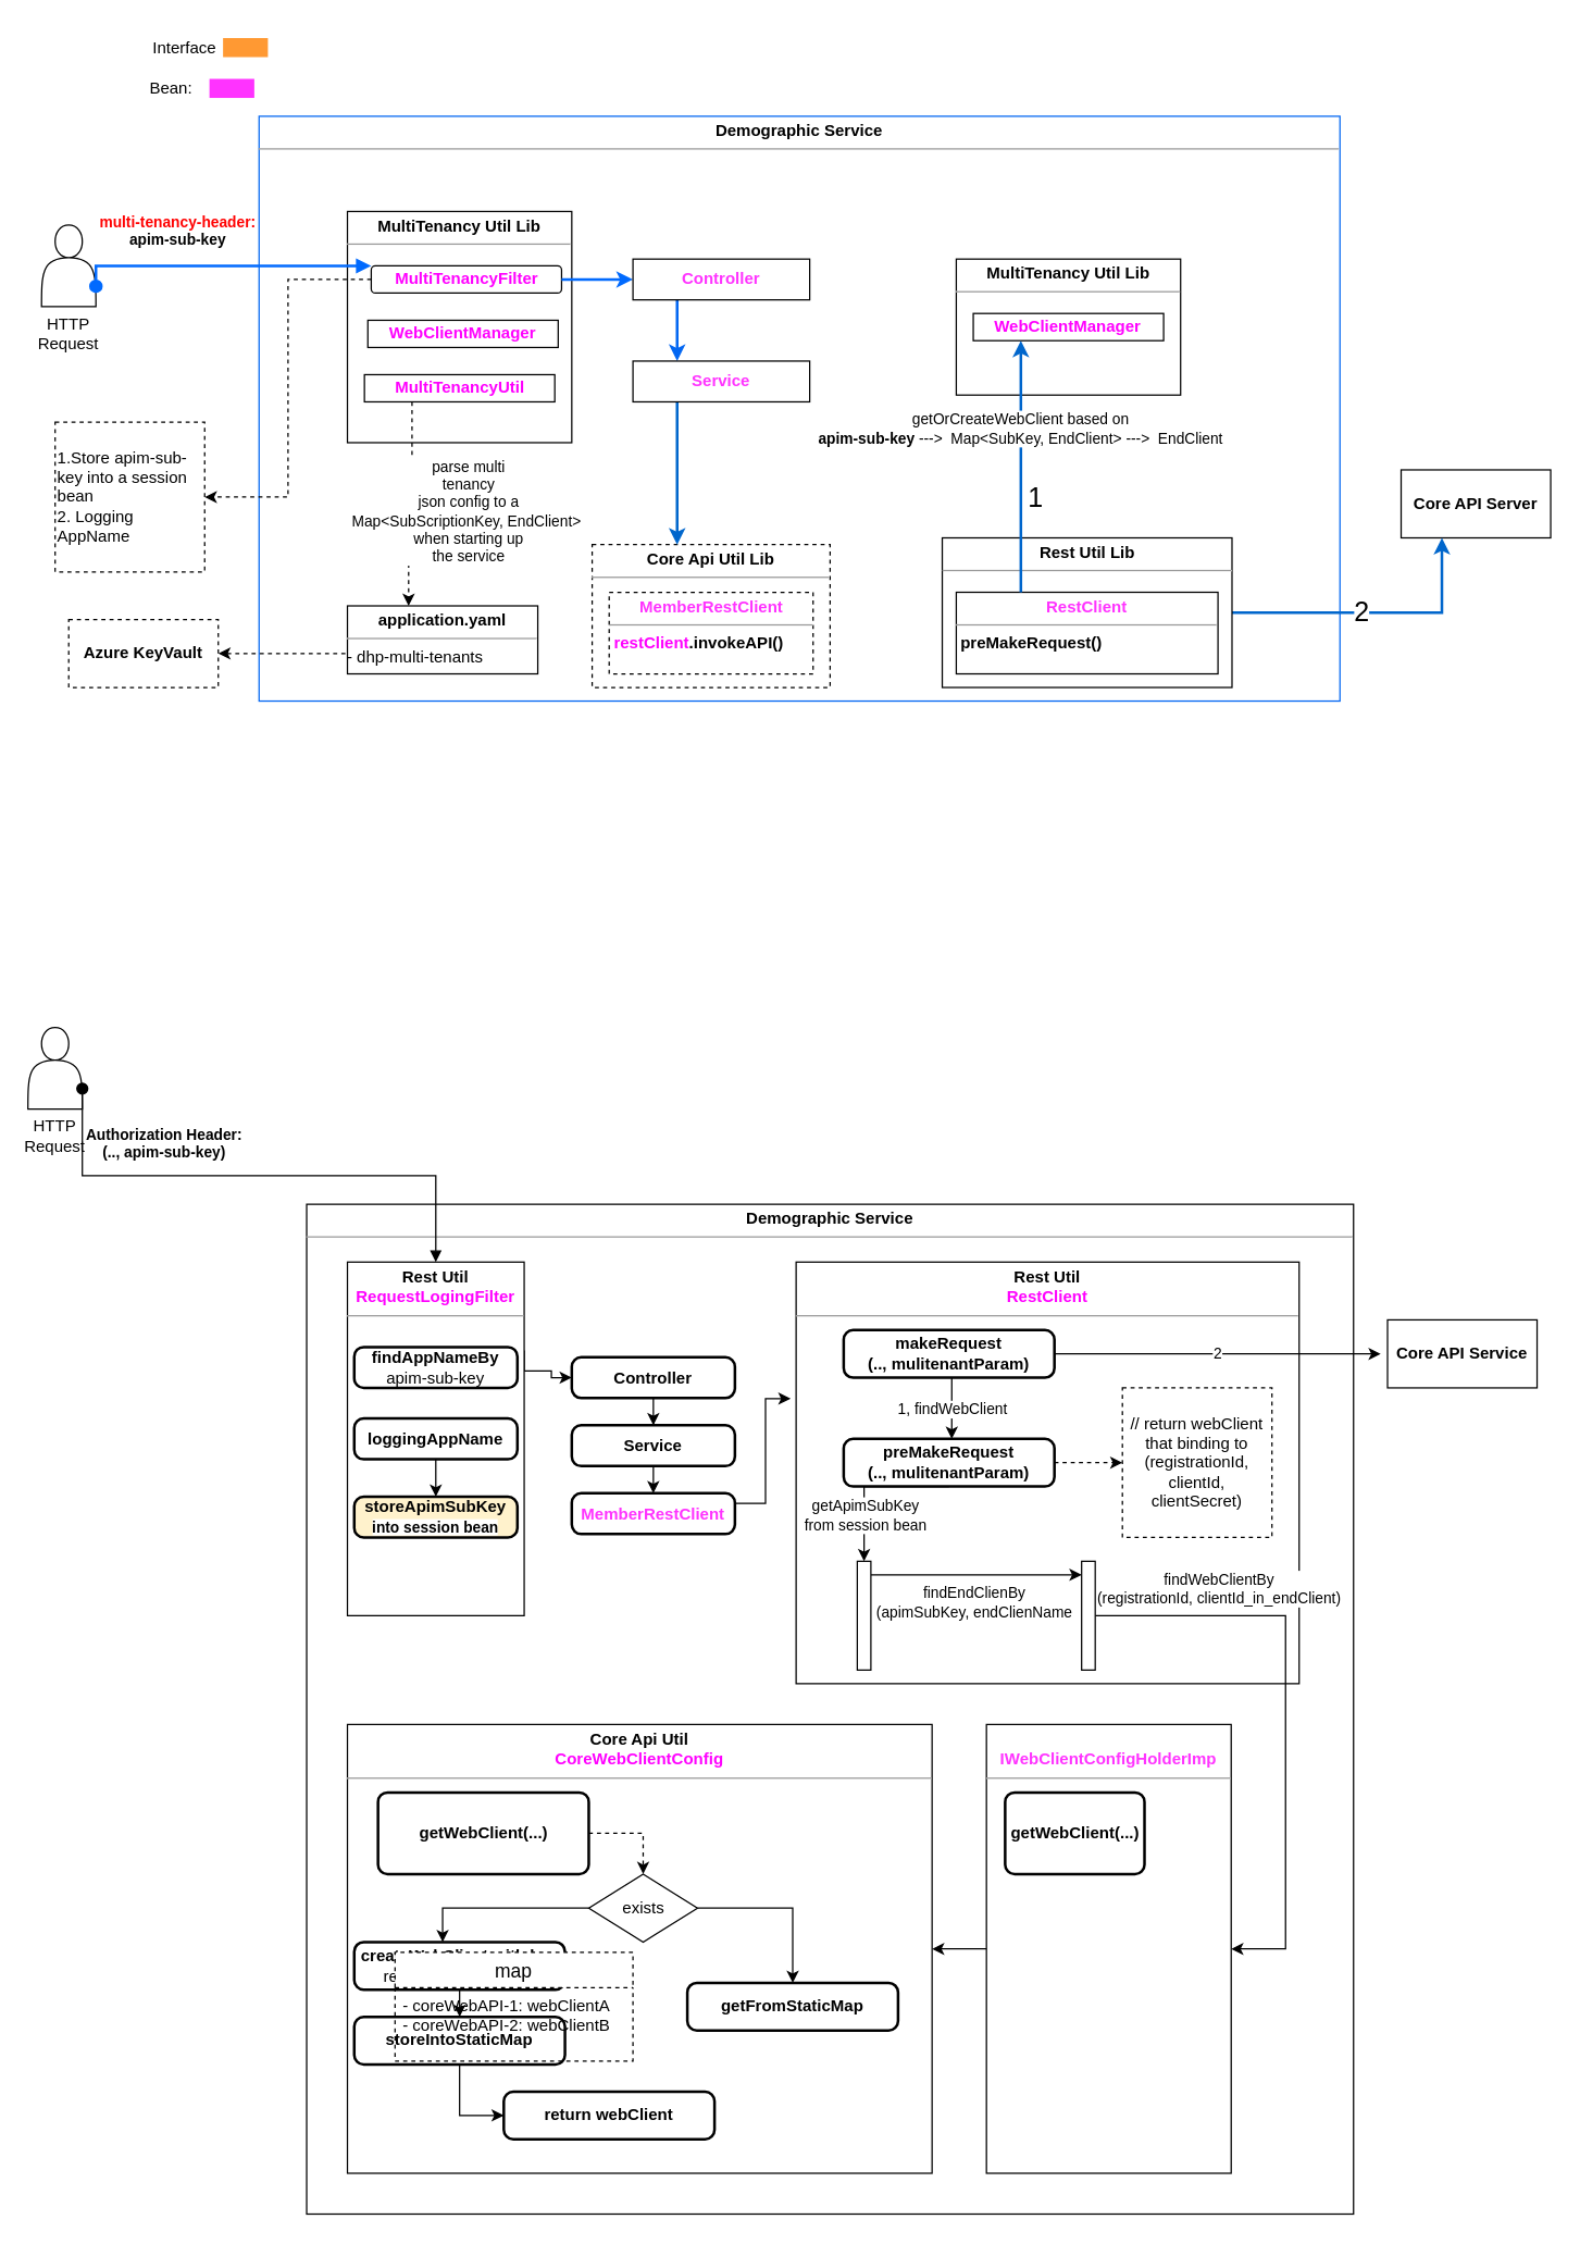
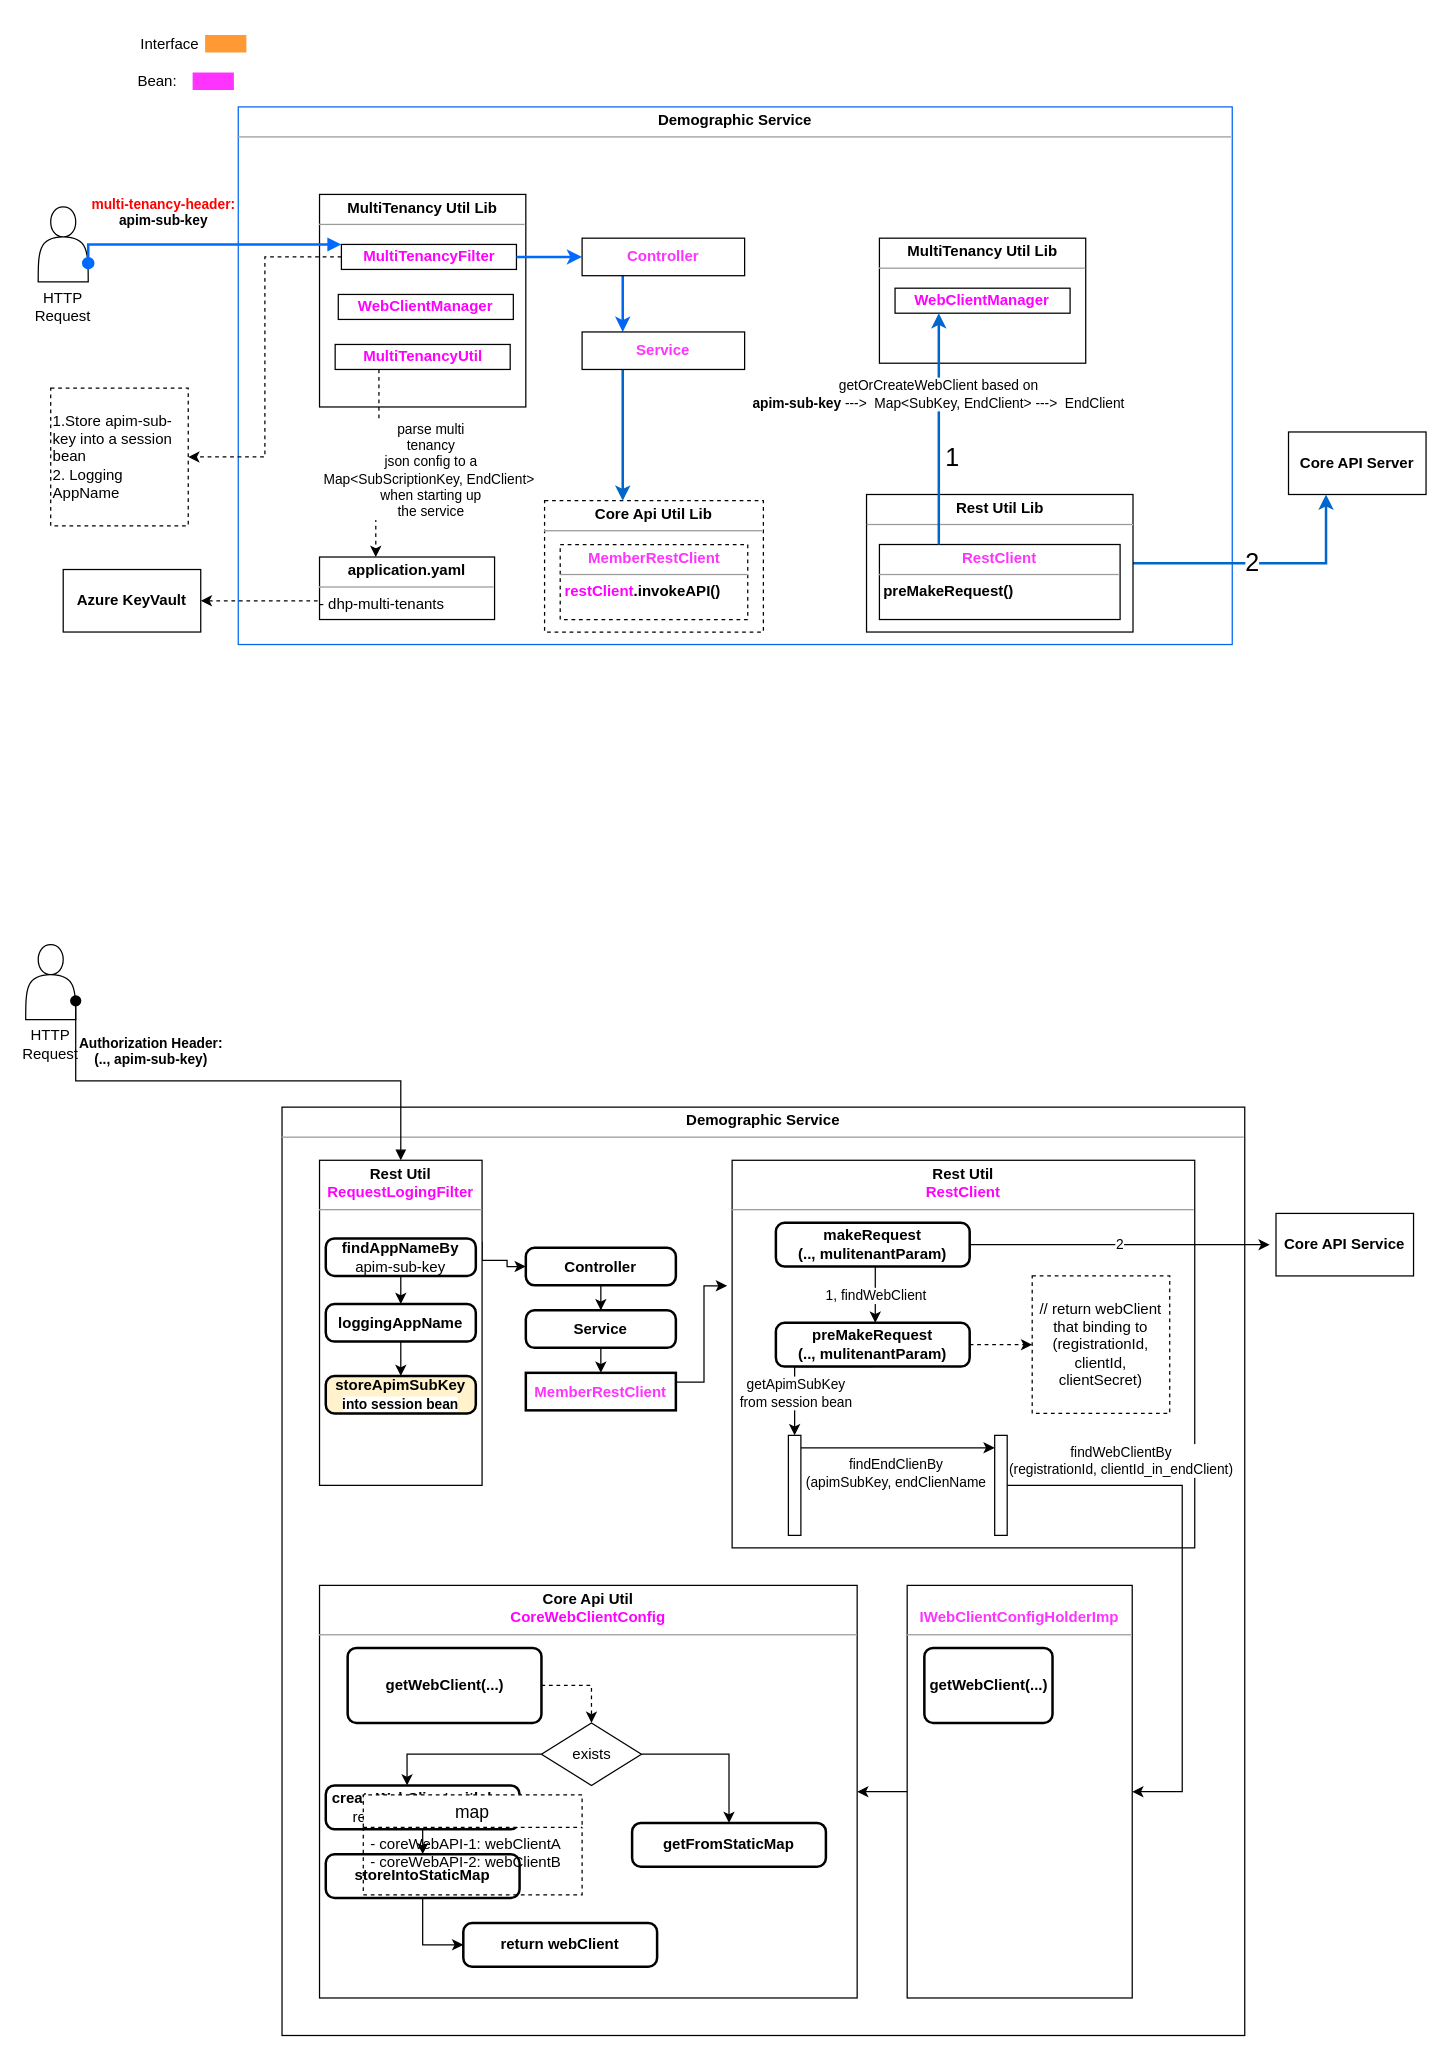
- <mxCell id="6" value="&lt;b&gt;&lt;font color=&quot;#ff00ff&quot;&gt;MultiTenancyFilter&lt;/font&gt;&lt;/b&gt;" style="html=1;whiteSpace=wrap;align=center;rounded=1;" parent="1" vertex="1"><mxGeometry x="272.5" y="195" width="140" height="20" as="geometry" /></mxCell>
+ <mxCell id="6" value="&lt;b&gt;&lt;font color=&quot;#ff00ff&quot;&gt;MultiTenancyFilter&lt;/font&gt;&lt;/b&gt;" style="html=1;whiteSpace=wrap;align=center;" parent="1" vertex="1"><mxGeometry x="272.5" y="195" width="140" height="20" as="geometry" /></mxCell>
- <mxCell id="12" value="&lt;b&gt;Azure KeyVault&lt;/b&gt;" style="html=1;whiteSpace=wrap;dashed=1;" parent="1" vertex="1"><mxGeometry x="50" y="455" width="110" height="50" as="geometry" /></mxCell>
+ <mxCell id="12" value="&lt;b&gt;Azure KeyVault&lt;/b&gt;" style="html=1;whiteSpace=wrap;" parent="1" vertex="1"><mxGeometry x="50" y="455" width="110" height="50" as="geometry" /></mxCell>
+ <mxCell id="57" style="edgeStyle=orthogonalEdgeStyle;rounded=0;orthogonalLoop=1;jettySize=auto;html=1;exitX=0.5;exitY=1;exitDx=0;exitDy=0;" parent="1" source="58" target="60" edge="1"><mxGeometry relative="1" as="geometry" /></mxCell>
- <mxCell id="25" value="&lt;b style=&quot;border-color: var(--border-color);&quot;&gt;&lt;font style=&quot;border-color: var(--border-color);&quot; color=&quot;#ff33ff&quot;&gt;MemberRestClient&lt;/font&gt;&lt;/b&gt;" style="rounded=1;whiteSpace=wrap;html=1;absoluteArcSize=1;arcSize=14;strokeWidth=2;" parent="1" vertex="1"><mxGeometry x="420" y="1097.5" width="120" height="30" as="geometry" /></mxCell>
+ <mxCell id="25" value="&lt;b style=&quot;border-color: var(--border-color);&quot;&gt;&lt;font style=&quot;border-color: var(--border-color);&quot; color=&quot;#ff33ff&quot;&gt;MemberRestClient&lt;/font&gt;&lt;/b&gt;" style="whiteSpace=wrap;html=1;absoluteArcSize=1;arcSize=14;strokeWidth=2;rounded=0;" parent="1" vertex="1"><mxGeometry x="420" y="1097.5" width="120" height="30" as="geometry" /></mxCell>
